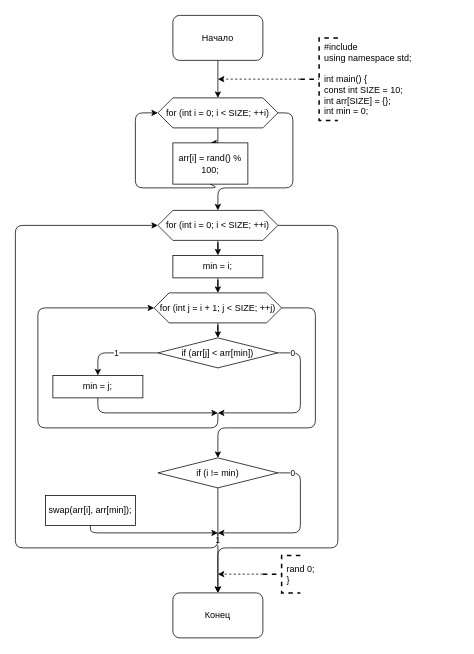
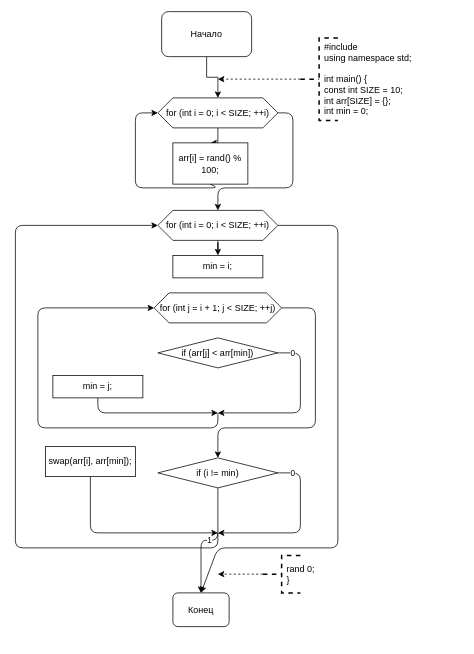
- <mxCell id="3" value="Начало" style="rounded=1;whiteSpace=wrap;html=1;" vertex="1" parent="1"><mxGeometry x="230" y="20" width="120" height="60" as="geometry" /></mxCell>
+ <mxCell id="3" value="Начало" style="rounded=1;whiteSpace=wrap;html=1;" vertex="1" parent="1"><mxGeometry x="215" y="15" width="120" height="60" as="geometry" /></mxCell>
- <mxCell id="18" style="edgeStyle=orthogonalEdgeStyle;rounded=1;orthogonalLoop=1;jettySize=auto;html=1;" edge="1" parent="1" source="19" target="21"><mxGeometry relative="1" as="geometry" /></mxCell>
- <mxCell id="20" style="edgeStyle=orthogonalEdgeStyle;rounded=1;orthogonalLoop=1;jettySize=auto;html=1;" edge="1" parent="1" source="21" target="23"><mxGeometry relative="1" as="geometry" /></mxCell>
- <mxCell id="22" value="1" style="edgeStyle=orthogonalEdgeStyle;rounded=1;orthogonalLoop=1;jettySize=auto;html=1;" edge="1" parent="1" source="23" target="24"><mxGeometry relative="1" as="geometry"><mxPoint x="90" y="500" as="targetPoint" /></mxGeometry></mxCell>
- <mxCell id="31" value="swap(arr[i], arr[min]);" style="rounded=0;whiteSpace=wrap;html=1;" vertex="1" parent="1"><mxGeometry x="60" y="660" width="120" height="40" as="geometry" /></mxCell>
+ <mxCell id="31" value="swap(arr[i], arr[min]);" style="rounded=0;whiteSpace=wrap;html=1;" vertex="1" parent="1"><mxGeometry x="60" y="595" width="120" height="40" as="geometry" /></mxCell>
- <mxCell id="9" value="Конец" style="rounded=1;whiteSpace=wrap;html=1;" vertex="1" parent="1"><mxGeometry x="230" y="790" width="120" height="60" as="geometry" /></mxCell>
+ <mxCell id="9" value="Конец" style="rounded=1;whiteSpace=wrap;html=1;" vertex="1" parent="1"><mxGeometry x="230" y="790" width="75" height="45" as="geometry" /></mxCell>
